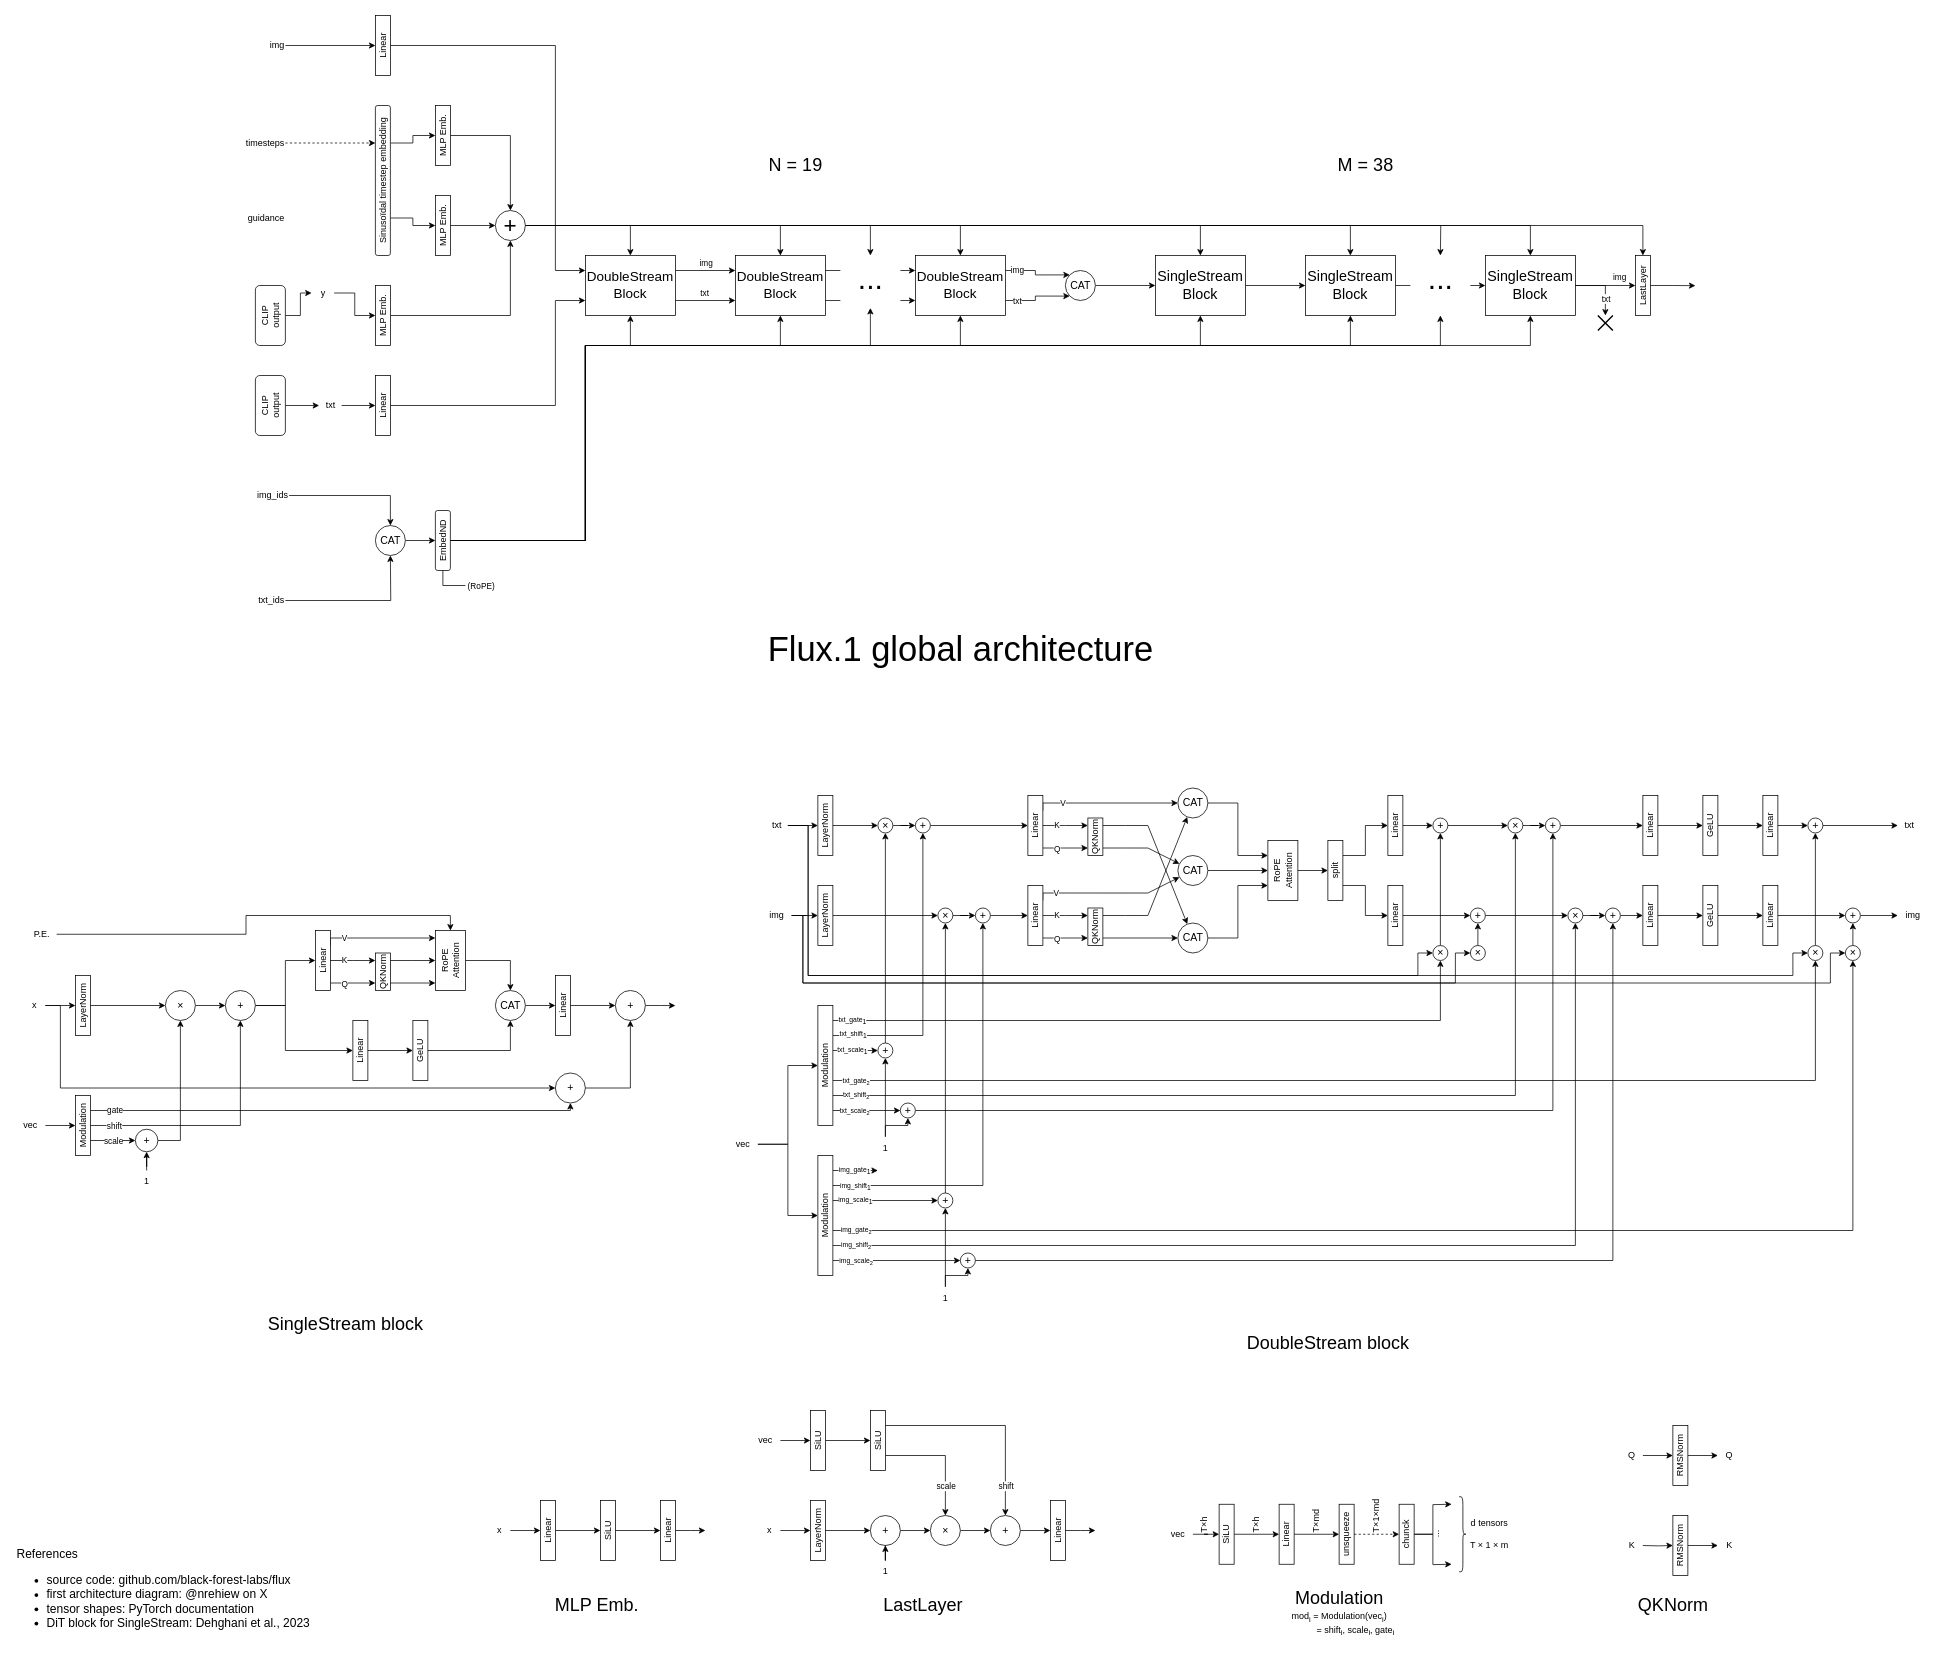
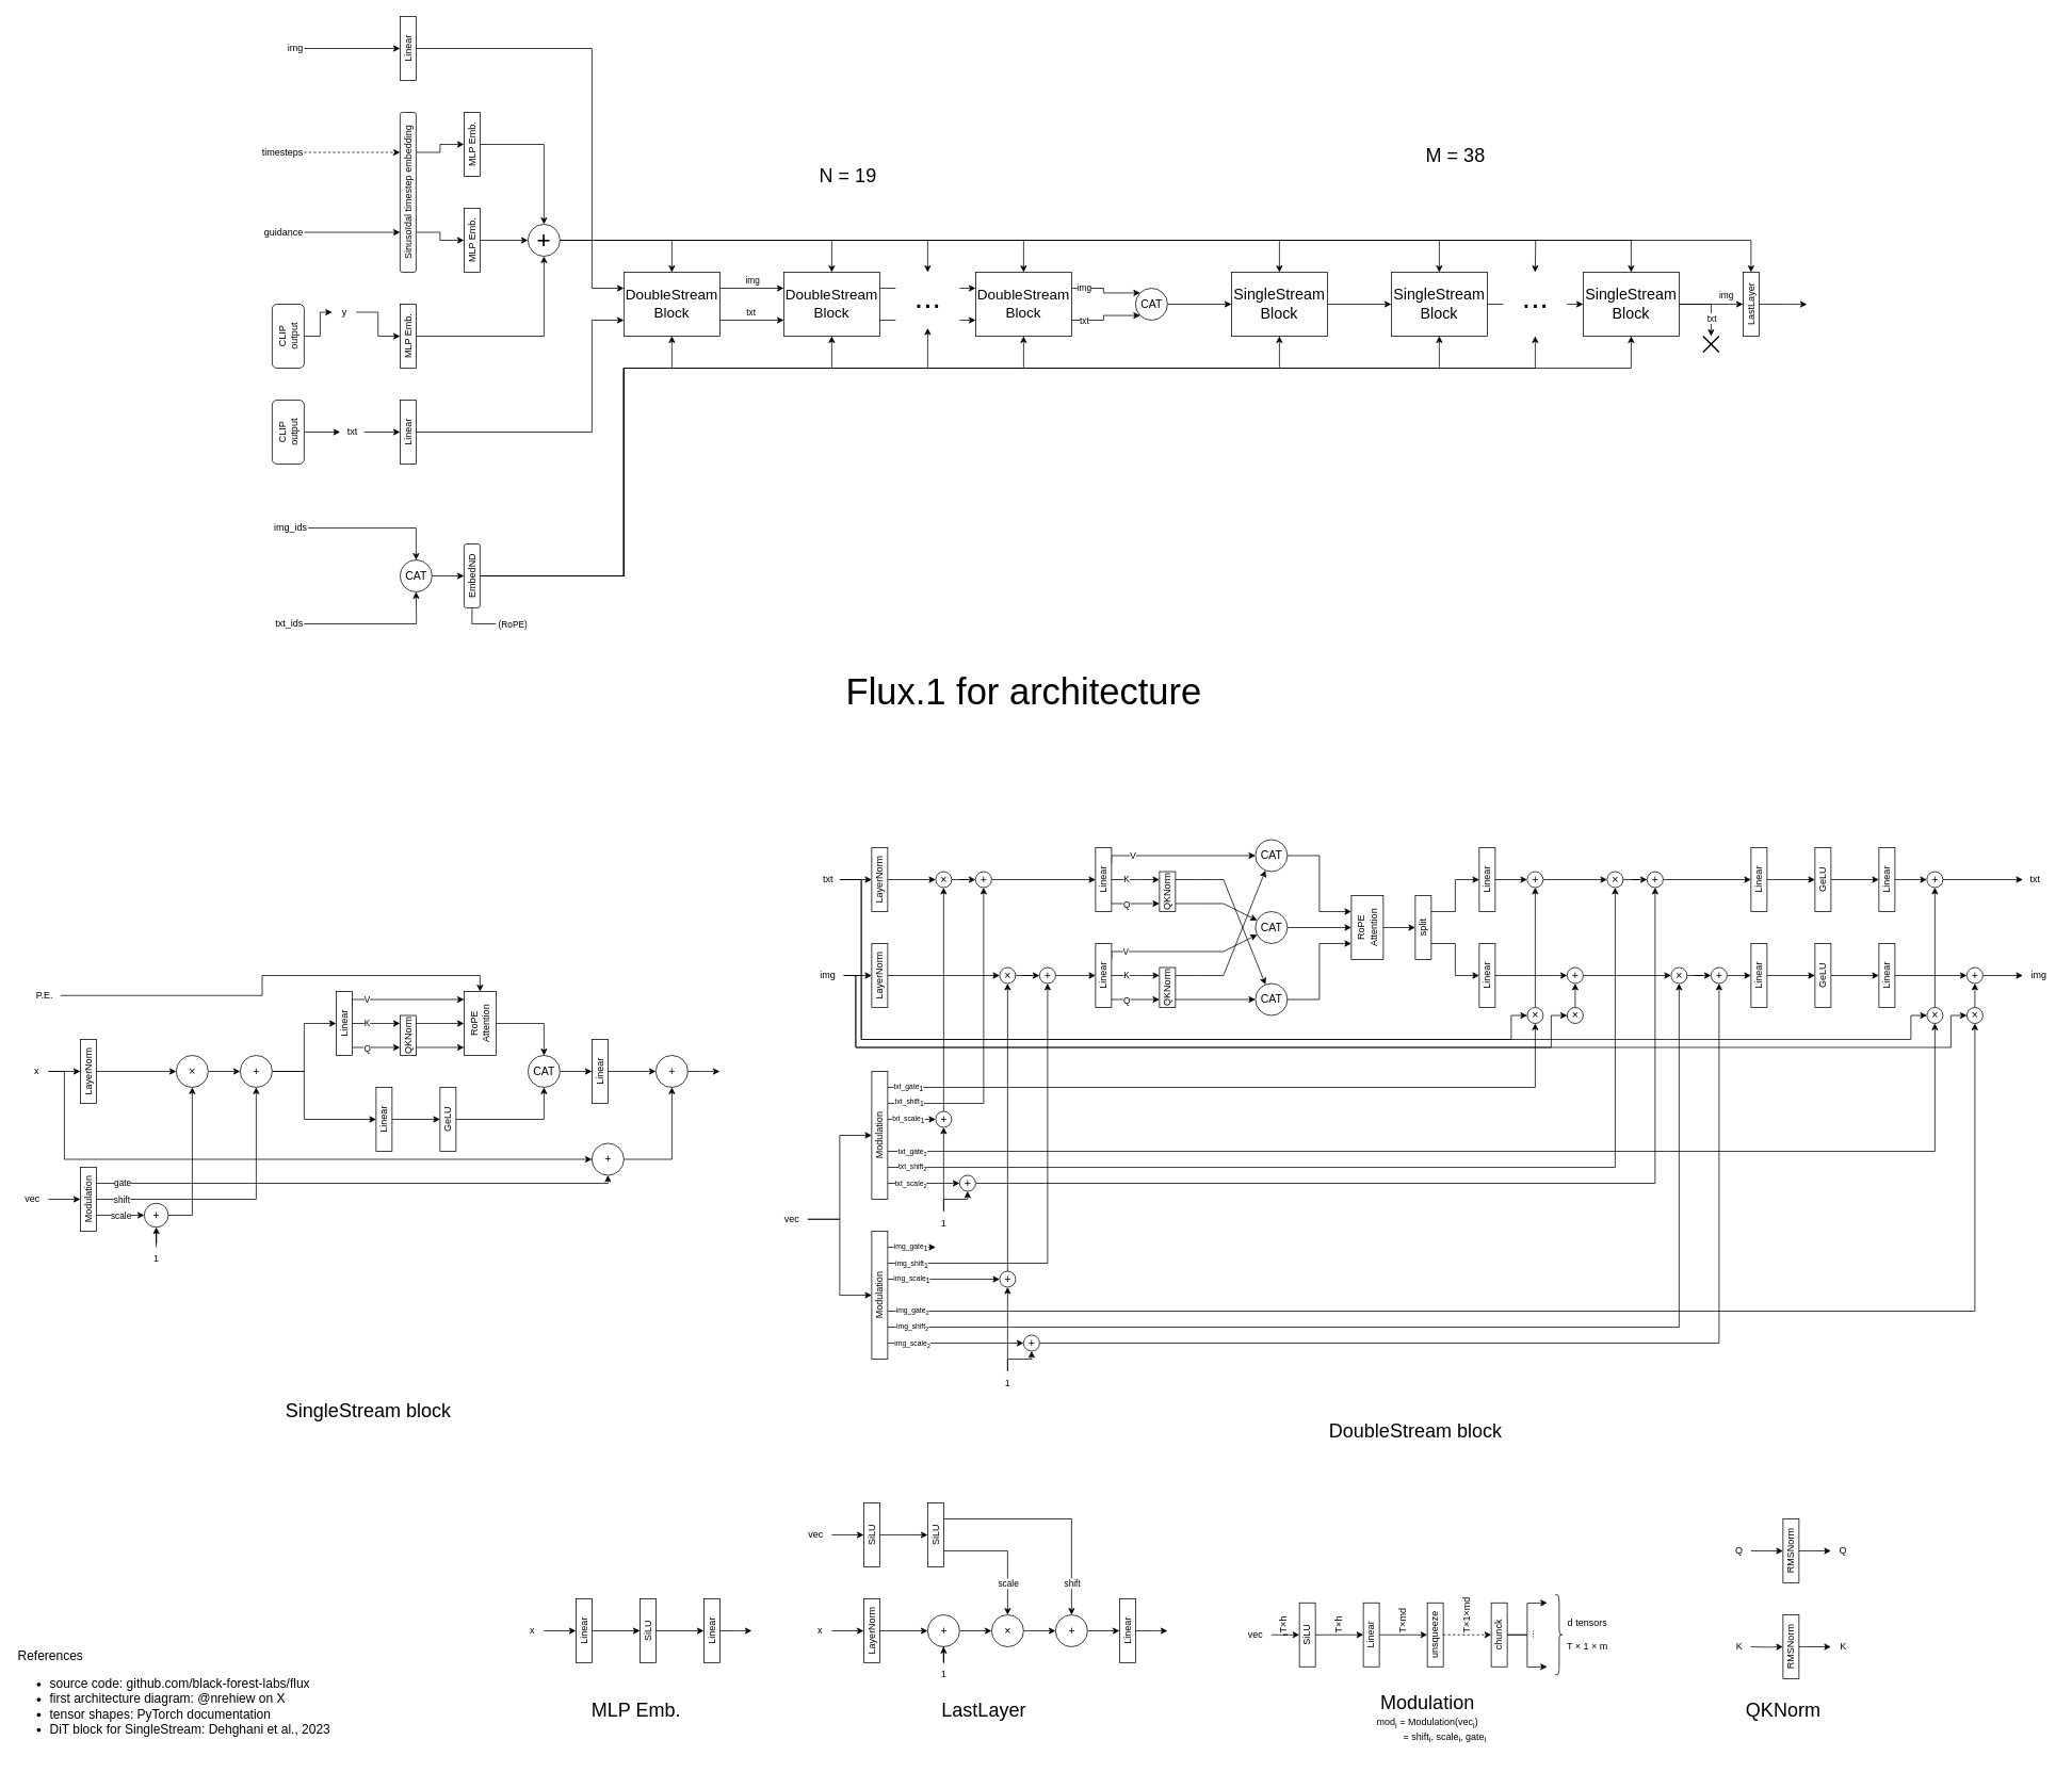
- <mxCell id="90" value="M = 38" style="text;html=1;align=center;verticalAlign=middle;resizable=0;points=[];autosize=1;strokeColor=none;fillColor=none;fontSize=24;" parent="3" vertex="1"><mxGeometry x="1470" y="180" width="100" height="40" as="geometry" /></mxCell>
+ <mxCell id="90" value="M = 38" style="text;html=1;align=center;verticalAlign=middle;resizable=0;points=[];autosize=1;strokeColor=none;fillColor=none;fontSize=24;" parent="3" vertex="1"><mxGeometry x="1470" y="155" width="100" height="40" as="geometry" /></mxCell>
+ <mxCell id="13" value="" style="endArrow=classic;html=1;rounded=0;entryX=0;entryY=0.75;entryDx=0;entryDy=0;" parent="3" source="16" target="8" edge="1"><mxGeometry width="50" height="50" relative="1" as="geometry"><mxPoint x="80" y="240" as="sourcePoint" /><mxPoint x="210" y="170" as="targetPoint" /></mxGeometry></mxCell>
- <mxCell id="45" value="txt_ids" style="text;html=1;align=right;verticalAlign=middle;resizable=0;points=[];autosize=1;strokeColor=none;fillColor=none;" parent="3" vertex="1"><mxGeometry x="20" y="765" width="60" height="30" as="geometry" /></mxCell>
+ <mxCell id="45" value="txt_ids" style="text;html=1;align=right;verticalAlign=middle;resizable=0;points=[];autosize=1;strokeColor=none;fillColor=none;" parent="3" vertex="1"><mxGeometry x="20" y="745" width="60" height="30" as="geometry" /></mxCell>
- <mxCell id="2" value="Flux.1 global architecture" style="text;html=1;align=center;verticalAlign=middle;resizable=0;points=[];autosize=1;strokeColor=none;fillColor=none;fontSize=46;" parent="1" vertex="1"><mxGeometry x="1010" y="830" width="540" height="70" as="geometry" /></mxCell>
+ <mxCell id="2" value="Flux.1 for architecture" style="text;html=1;align=center;verticalAlign=middle;resizable=0;points=[];autosize=1;strokeColor=none;fillColor=none;fontSize=46;" parent="1" vertex="1"><mxGeometry x="1010" y="830" width="540" height="70" as="geometry" /></mxCell>
